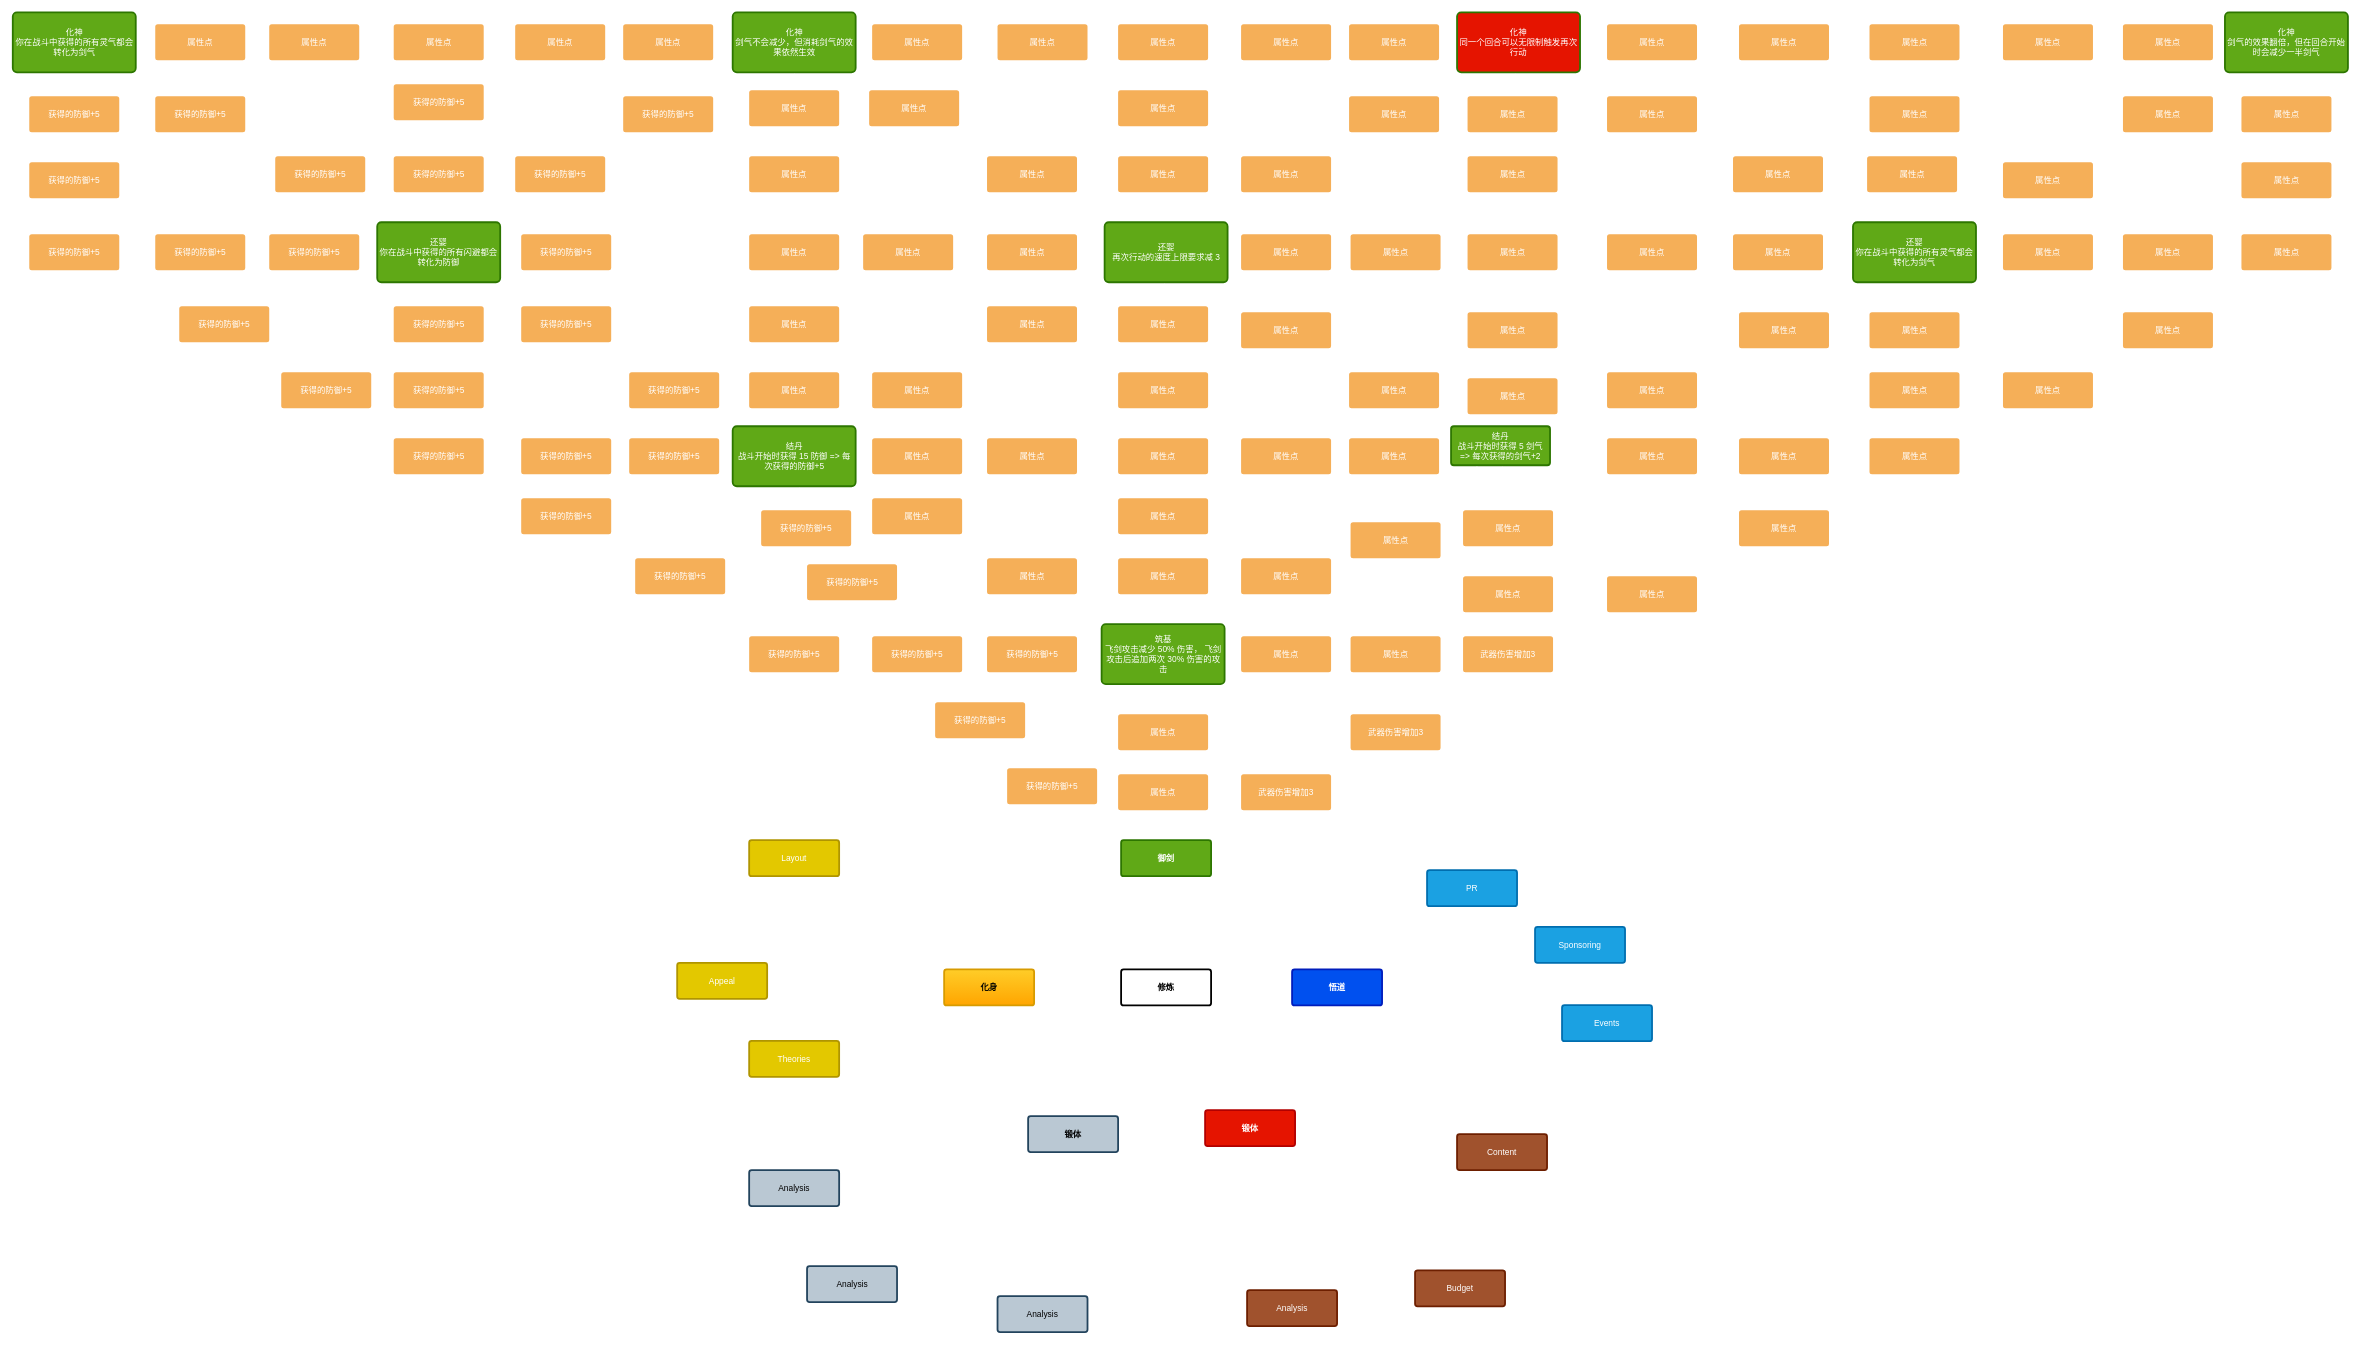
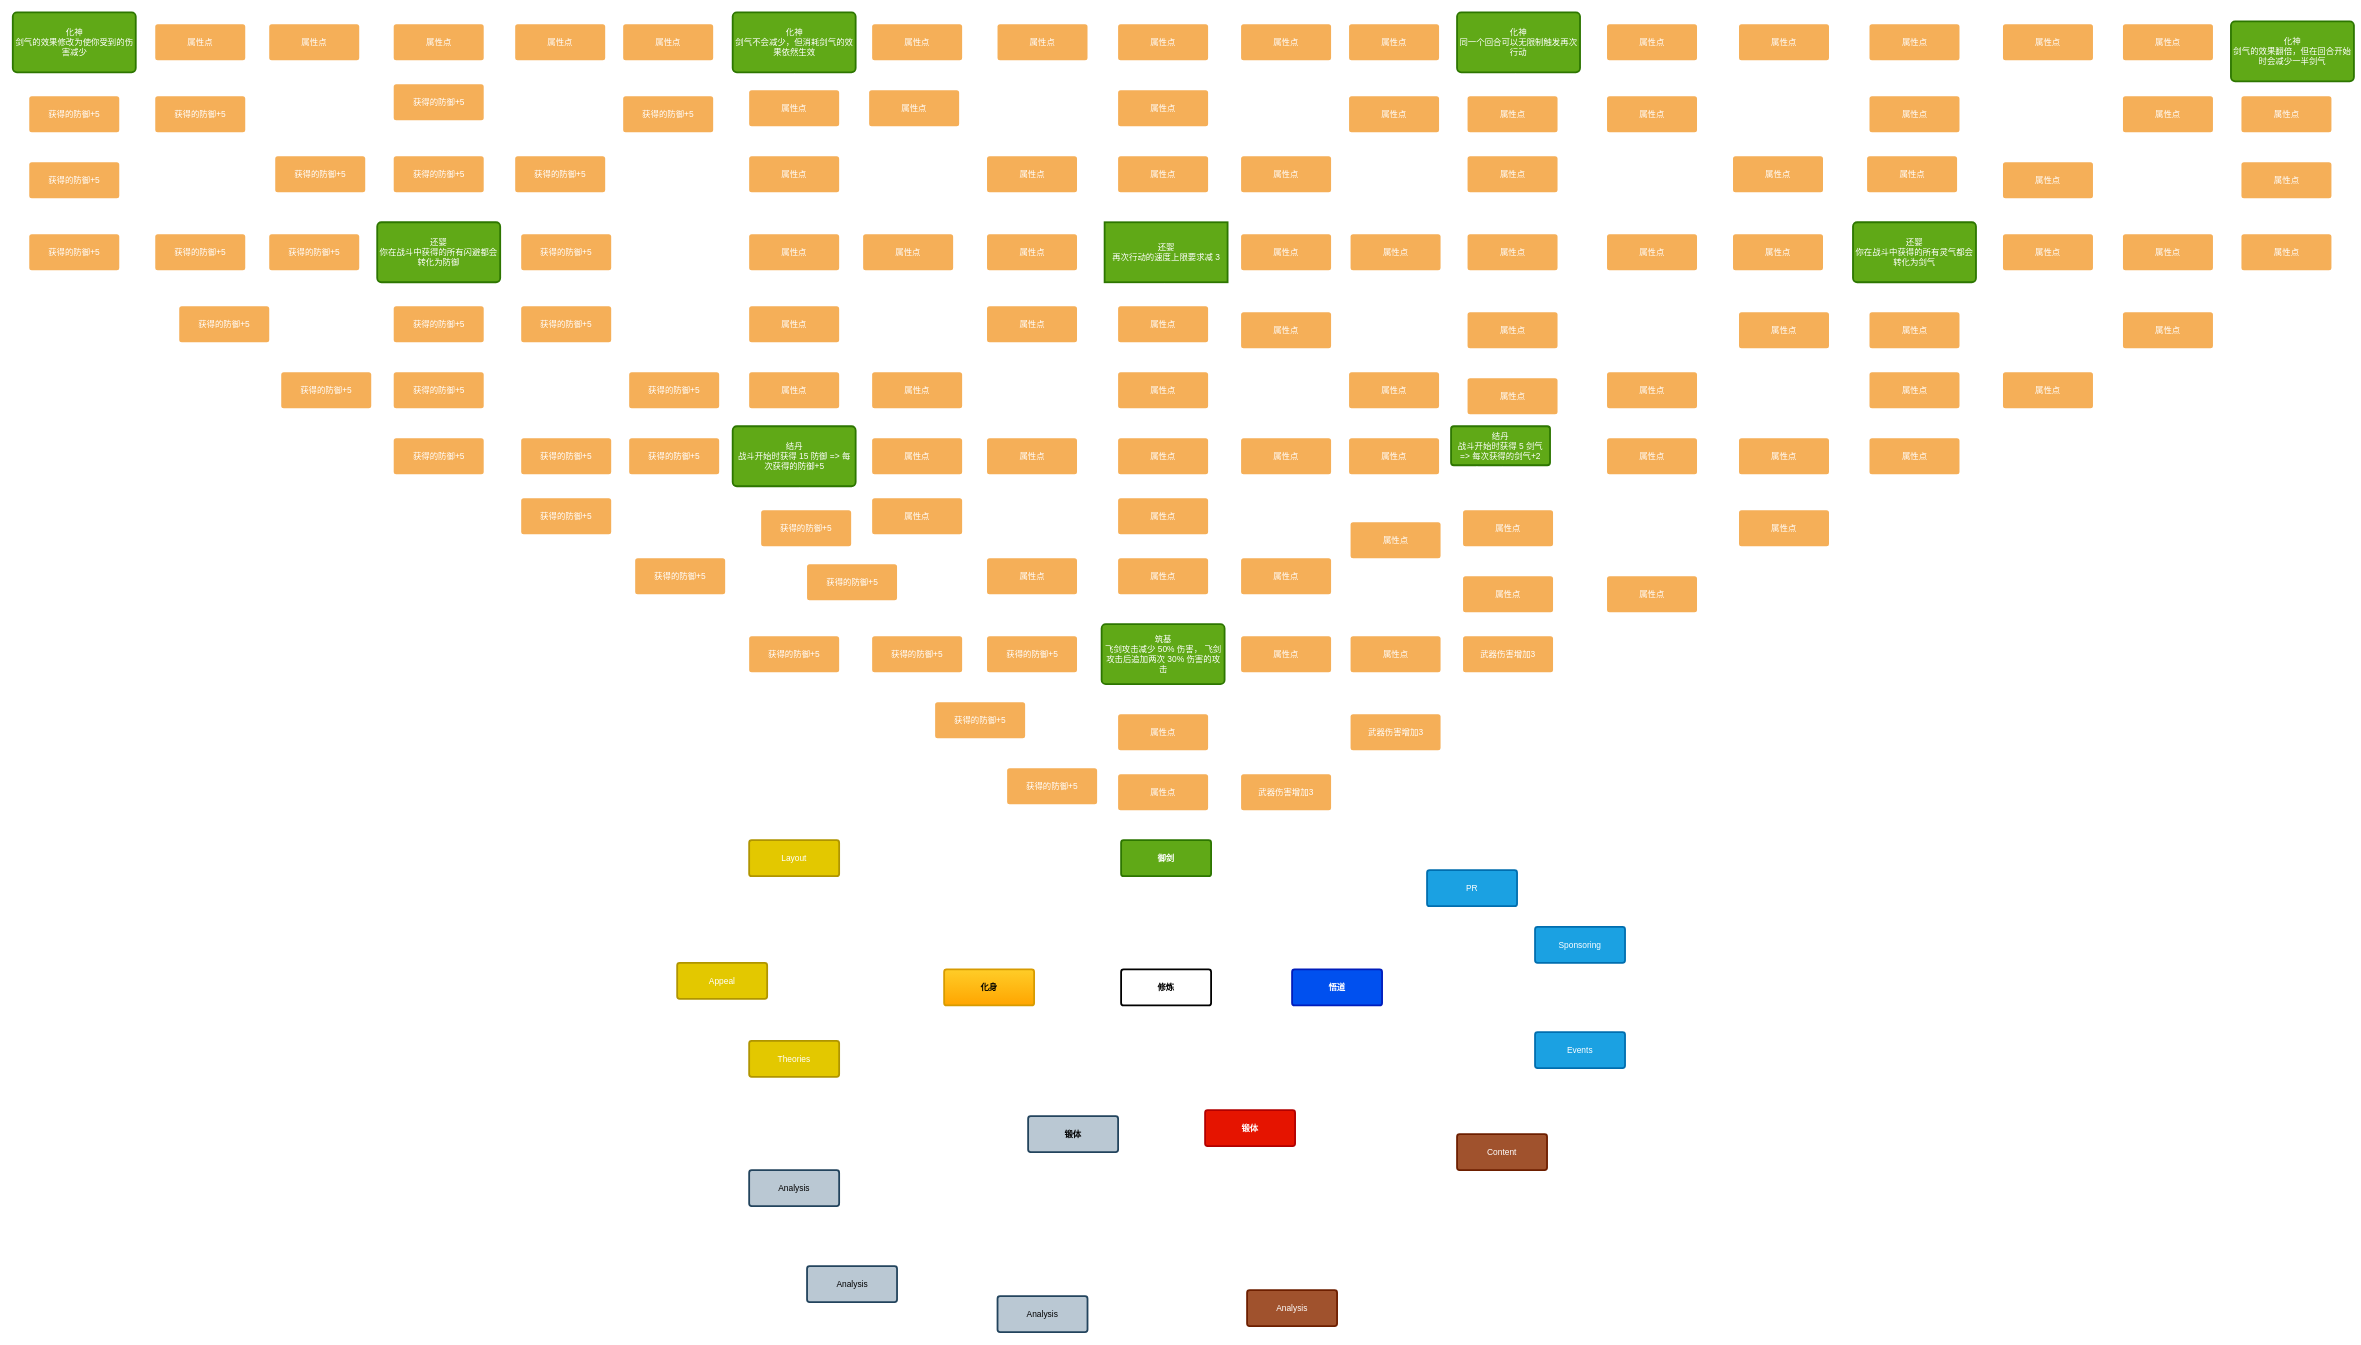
- <mxCell id="50" value="化神&lt;div&gt;你在战斗中获得的所有灵气都会转化为剑气&lt;br&gt;&lt;/div&gt;" style="rounded=1;whiteSpace=wrap;html=1;shadow=0;labelBackgroundColor=none;strokeColor=#2D7600;strokeWidth=3;fillColor=#60a917;fontFamily=Helvetica;fontSize=14;fontColor=#ffffff;align=center;spacing=5;arcSize=7;perimeterSpacing=2;" vertex="1" parent="1"><mxGeometry x="20.5" y="20" width="205" height="100" as="geometry" /></mxCell>
+ <mxCell id="50" value="化神&lt;div&gt;剑气的效果修改为使你受到的伤害减少&lt;br&gt;&lt;/div&gt;" style="rounded=1;whiteSpace=wrap;html=1;shadow=0;labelBackgroundColor=none;strokeColor=#2D7600;strokeWidth=3;fillColor=#60a917;fontFamily=Helvetica;fontSize=14;fontColor=#ffffff;align=center;spacing=5;arcSize=7;perimeterSpacing=2;" vertex="1" parent="1"><mxGeometry x="20.5" y="20" width="205" height="100" as="geometry" /></mxCell>
- <mxCell id="74" value="&lt;div&gt;化神&lt;/div&gt;同一个回合可以无限制触发再次行动" style="rounded=1;whiteSpace=wrap;html=1;shadow=0;labelBackgroundColor=none;strokeColor=#2D7600;strokeWidth=3;fillColor=#e51400;fontFamily=Helvetica;fontSize=14;fontColor=#ffffff;align=center;spacing=5;arcSize=7;perimeterSpacing=2;" vertex="1" parent="1"><mxGeometry x="2428" y="20" width="205" height="100" as="geometry" /></mxCell>
+ <mxCell id="74" value="&lt;div&gt;化神&lt;/div&gt;同一个回合可以无限制触发再次行动" style="rounded=1;whiteSpace=wrap;html=1;shadow=0;labelBackgroundColor=none;strokeColor=#2D7600;strokeWidth=3;fillColor=#60a917;fontFamily=Helvetica;fontSize=14;fontColor=#ffffff;align=center;spacing=5;arcSize=7;perimeterSpacing=2;" vertex="1" parent="1"><mxGeometry x="2428" y="20" width="205" height="100" as="geometry" /></mxCell>
- <mxCell id="53" value="&lt;div&gt;化神&lt;/div&gt;剑气的效果翻倍，但在回合开始时会减少一半剑气" style="rounded=1;whiteSpace=wrap;html=1;shadow=0;labelBackgroundColor=none;strokeColor=#2D7600;strokeWidth=3;fillColor=#60a917;fontFamily=Helvetica;fontSize=14;fontColor=#ffffff;align=center;spacing=5;arcSize=7;perimeterSpacing=2;" vertex="1" parent="1"><mxGeometry x="3708" y="20" width="205" height="100" as="geometry" /></mxCell>
+ <mxCell id="53" value="&lt;div&gt;化神&lt;/div&gt;剑气的效果翻倍，但在回合开始时会减少一半剑气" style="rounded=1;whiteSpace=wrap;html=1;shadow=0;labelBackgroundColor=none;strokeColor=#2D7600;strokeWidth=3;fillColor=#60a917;fontFamily=Helvetica;fontSize=14;fontColor=#ffffff;align=center;spacing=5;arcSize=7;perimeterSpacing=2;" vertex="1" parent="1"><mxGeometry x="3718" y="35" width="205" height="100" as="geometry" /></mxCell>
- <mxCell id="72" value="&lt;div&gt;还婴&lt;/div&gt;&lt;div&gt;再次行动的速度上限要求减 3&lt;/div&gt;" style="rounded=1;whiteSpace=wrap;html=1;shadow=0;labelBackgroundColor=none;strokeColor=#2D7600;strokeWidth=3;fillColor=#60a917;fontFamily=Helvetica;fontSize=14;fontColor=#ffffff;align=center;spacing=5;arcSize=7;perimeterSpacing=2;" vertex="1" parent="1"><mxGeometry x="1840.5" y="370" width="205" height="100" as="geometry" /></mxCell>
+ <mxCell id="72" value="&lt;div&gt;还婴&lt;/div&gt;&lt;div&gt;再次行动的速度上限要求减 3&lt;/div&gt;" style="whiteSpace=wrap;html=1;shadow=0;labelBackgroundColor=none;strokeColor=#2D7600;strokeWidth=3;fillColor=#60a917;fontFamily=Helvetica;fontSize=14;fontColor=#ffffff;align=center;spacing=5;arcSize=7;perimeterSpacing=2;rounded=0;" vertex="1" parent="1"><mxGeometry x="1840.5" y="370" width="205" height="100" as="geometry" /></mxCell>
- <mxCell id="17" value="Events" style="rounded=1;whiteSpace=wrap;html=1;shadow=0;labelBackgroundColor=none;strokeColor=#006EAF;strokeWidth=3;fillColor=#1ba1e2;fontFamily=Helvetica;fontSize=14;fontColor=#ffffff;align=center;spacing=5;fontStyle=0;arcSize=7;perimeterSpacing=2;" parent="1" vertex="1"><mxGeometry x="2603" y="1675" width="150" height="60" as="geometry" /></mxCell>
+ <mxCell id="17" value="Events" style="rounded=1;whiteSpace=wrap;html=1;shadow=0;labelBackgroundColor=none;strokeColor=#006EAF;strokeWidth=3;fillColor=#1ba1e2;fontFamily=Helvetica;fontSize=14;fontColor=#ffffff;align=center;spacing=5;fontStyle=0;arcSize=7;perimeterSpacing=2;" parent="1" vertex="1"><mxGeometry x="2558" y="1720" width="150" height="60" as="geometry" /></mxCell>
- <mxCell id="9" value="Budget" style="rounded=1;whiteSpace=wrap;html=1;shadow=0;labelBackgroundColor=none;strokeColor=#6D1F00;strokeWidth=3;fillColor=#a0522d;fontFamily=Helvetica;fontSize=14;fontColor=#ffffff;align=center;spacing=5;arcSize=7;perimeterSpacing=2;" parent="1" vertex="1"><mxGeometry x="2358" y="2117" width="150" height="60" as="geometry" /></mxCell>
